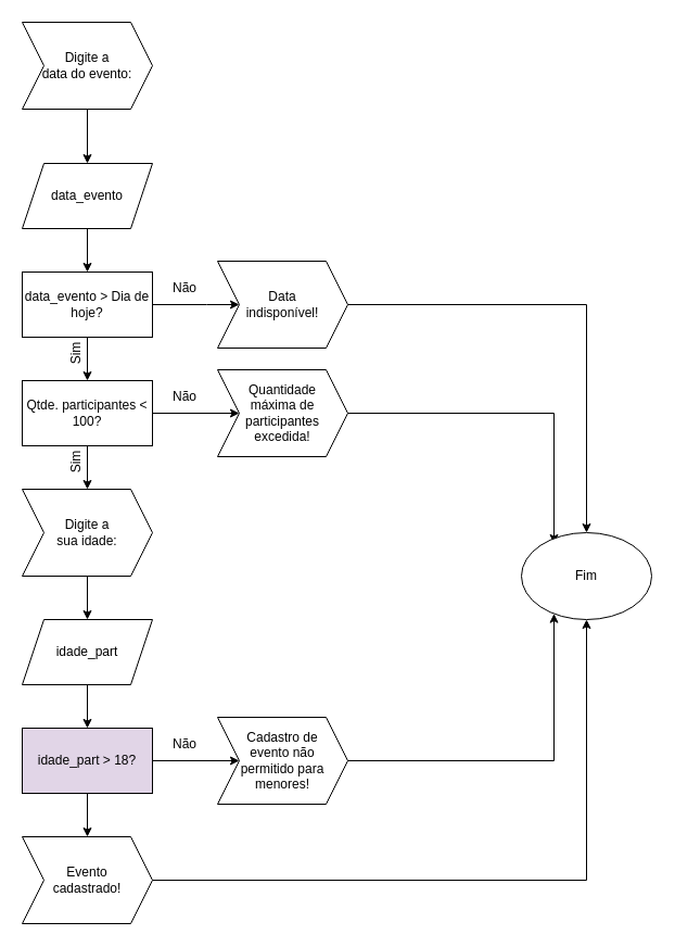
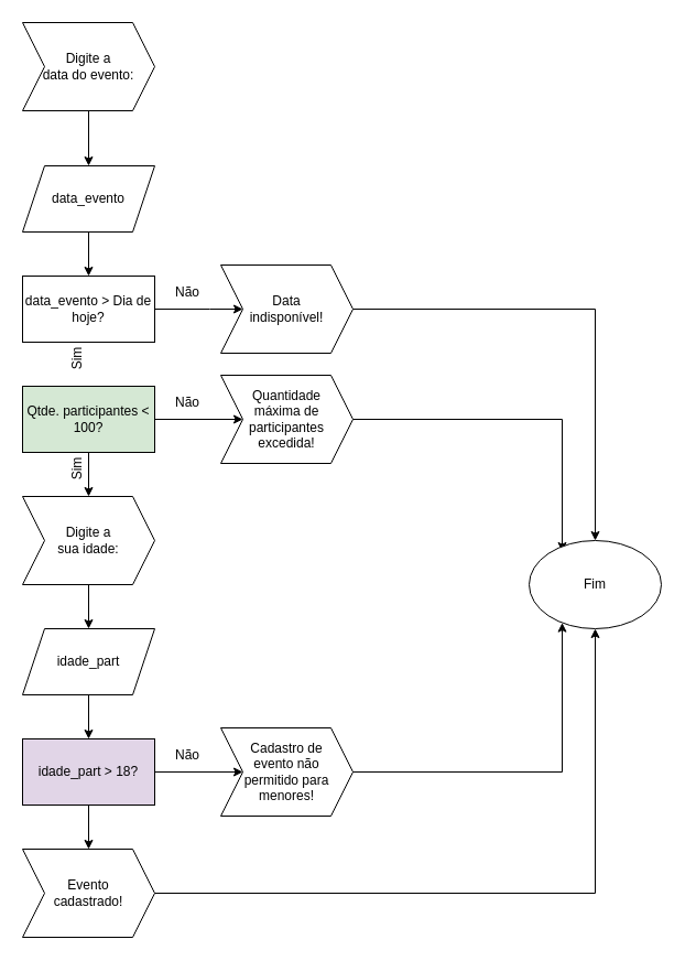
- <mxCell id="7" style="edgeStyle=orthogonalEdgeStyle;rounded=0;orthogonalLoop=1;jettySize=auto;html=1;exitX=0.5;exitY=1;exitDx=0;exitDy=0;entryX=0.5;entryY=0;entryDx=0;entryDy=0;" edge="1" parent="1" source="8" target="13"><mxGeometry relative="1" as="geometry" /></mxCell>
- <mxCell id="13" value="Qtde. participantes &amp;lt; 100?" style="rounded=0;whiteSpace=wrap;html=1;" vertex="1" parent="1"><mxGeometry x="20" y="350" width="120" height="60" as="geometry" /></mxCell>
+ <mxCell id="13" value="Qtde. participantes &amp;lt; 100?" style="rounded=0;whiteSpace=wrap;html=1;fillColor=#d5e8d4;" vertex="1" parent="1"><mxGeometry x="20" y="350" width="120" height="60" as="geometry" /></mxCell>
